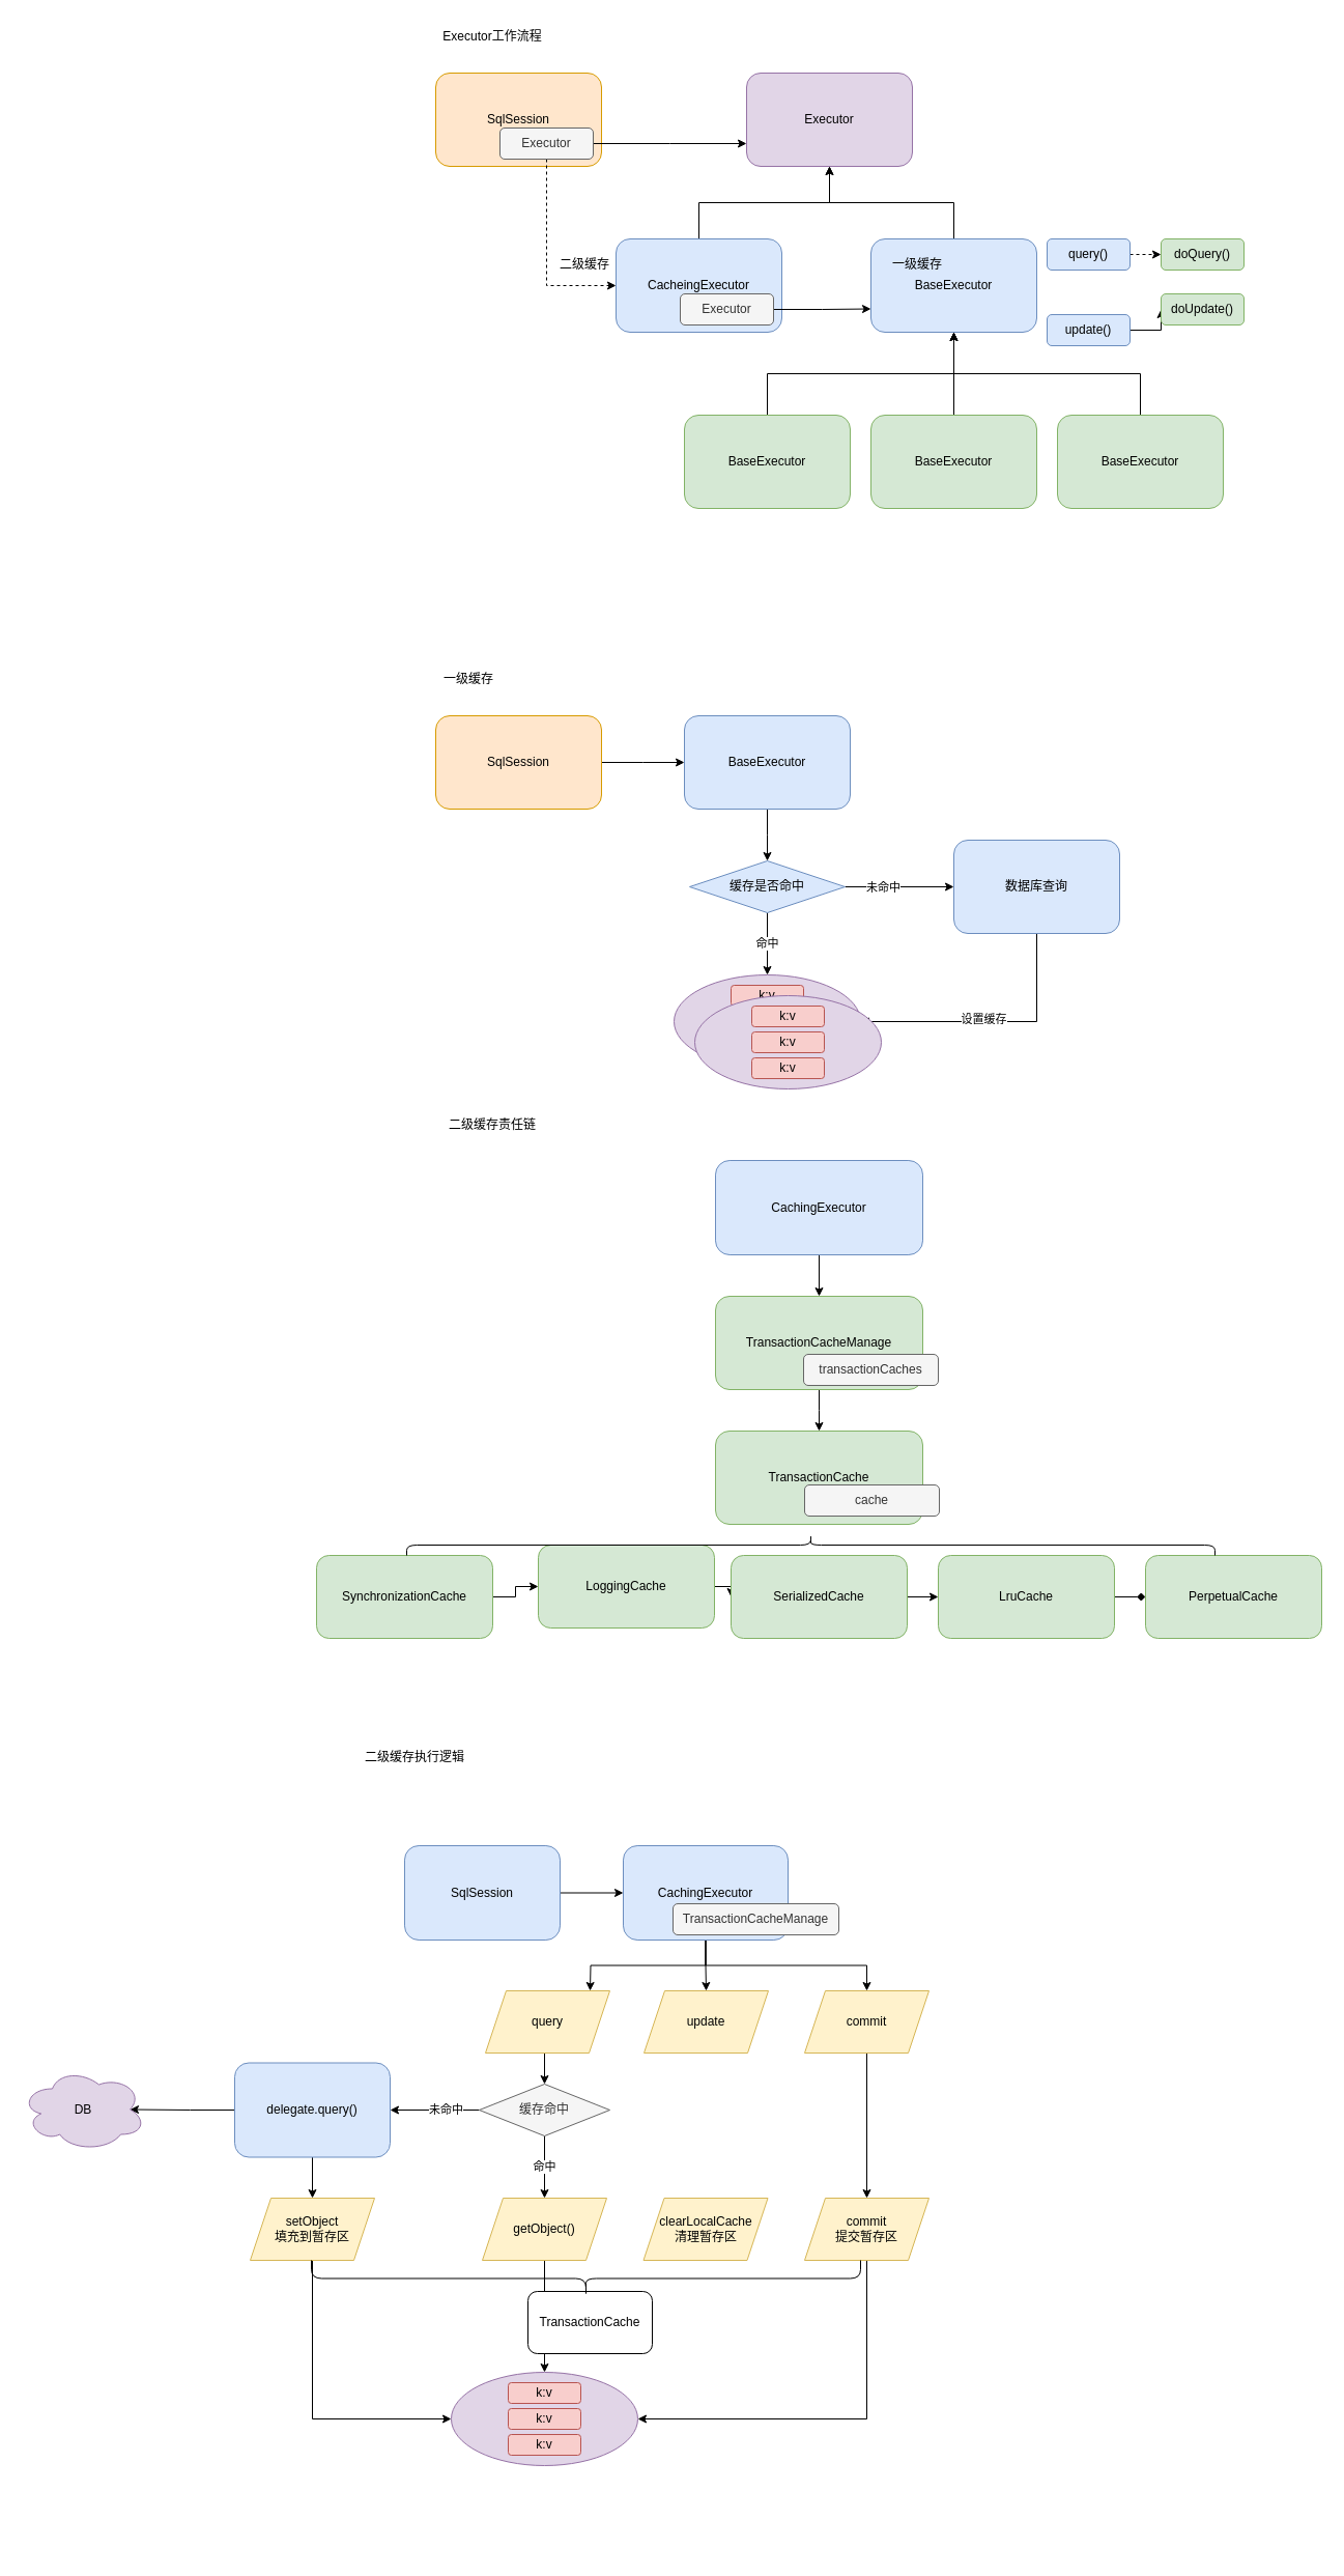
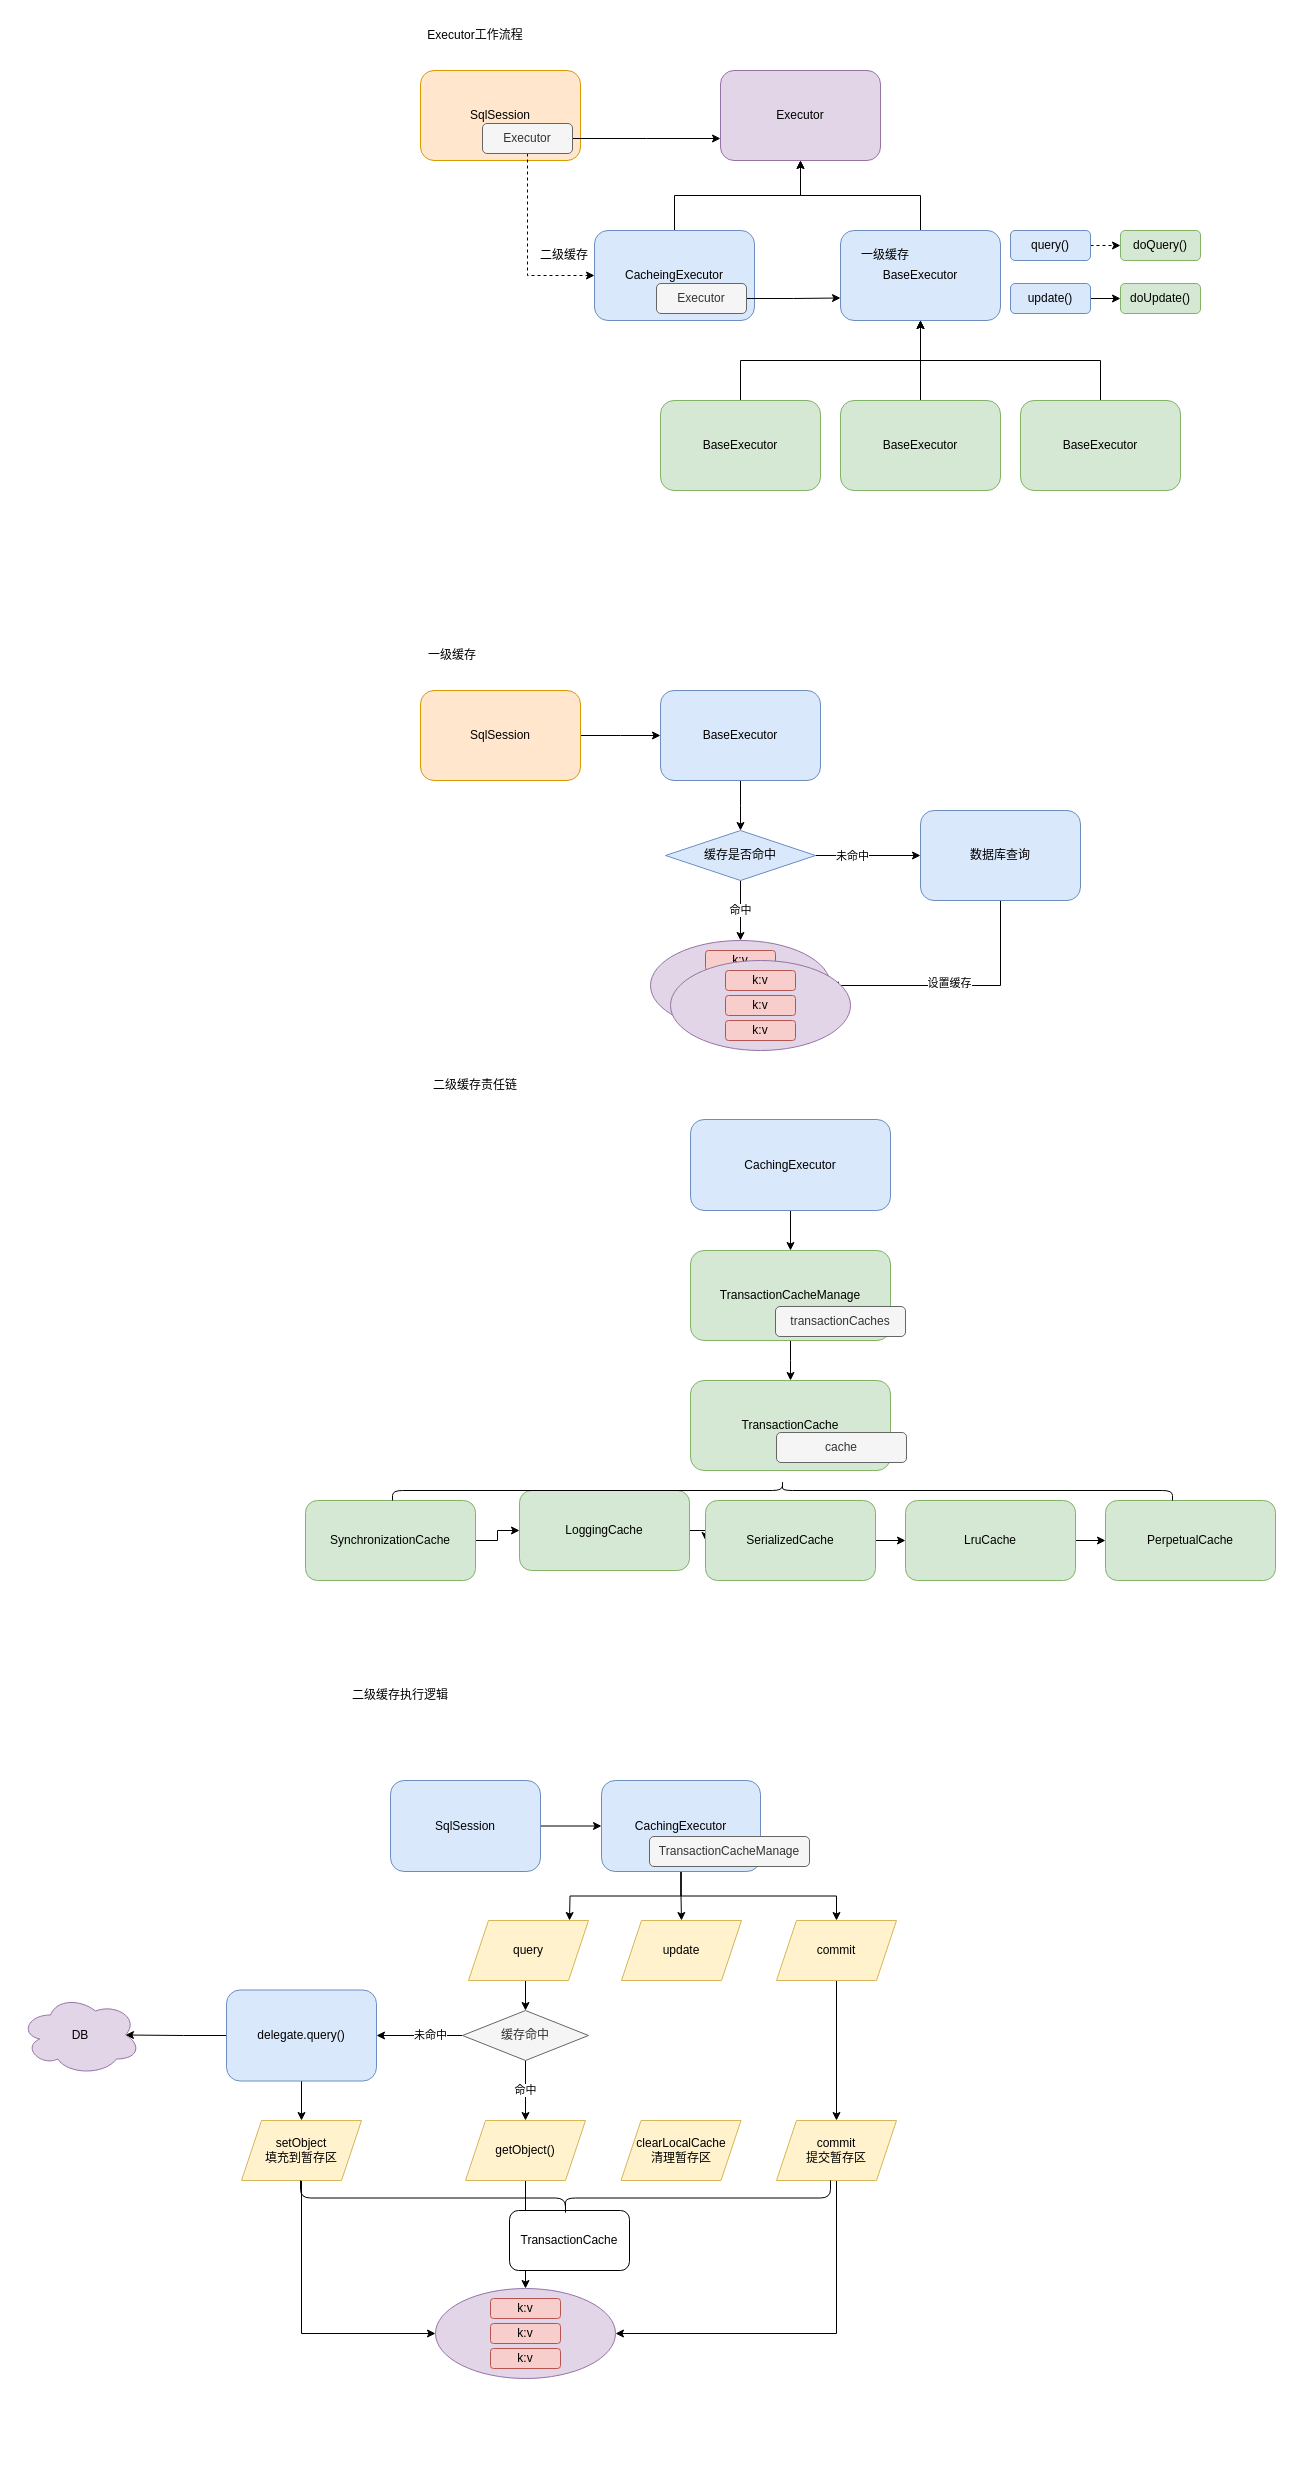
- <mxCell id="22" value="update()" style="rounded=1;whiteSpace=wrap;html=1;fillColor=#dae8fc;strokeColor=#6c8ebf;" vertex="1" parent="1"><mxGeometry x="1010" y="303" width="80" height="30" as="geometry" /></mxCell>
+ <mxCell id="22" value="update()" style="rounded=1;whiteSpace=wrap;html=1;fillColor=#dae8fc;strokeColor=#6c8ebf;" vertex="1" parent="1"><mxGeometry x="1010" y="283" width="80" height="30" as="geometry" /></mxCell>
- <mxCell id="57" style="edgeStyle=orthogonalEdgeStyle;rounded=0;orthogonalLoop=1;jettySize=auto;html=1;exitX=1;exitY=0.5;exitDx=0;exitDy=0;endArrow=diamond;" edge="1" parent="1" source="58" target="59"><mxGeometry relative="1" as="geometry" /></mxCell>
+ <mxCell id="57" style="edgeStyle=orthogonalEdgeStyle;rounded=0;orthogonalLoop=1;jettySize=auto;html=1;exitX=1;exitY=0.5;exitDx=0;exitDy=0;" edge="1" parent="1" source="58" target="59"><mxGeometry relative="1" as="geometry" /></mxCell>
